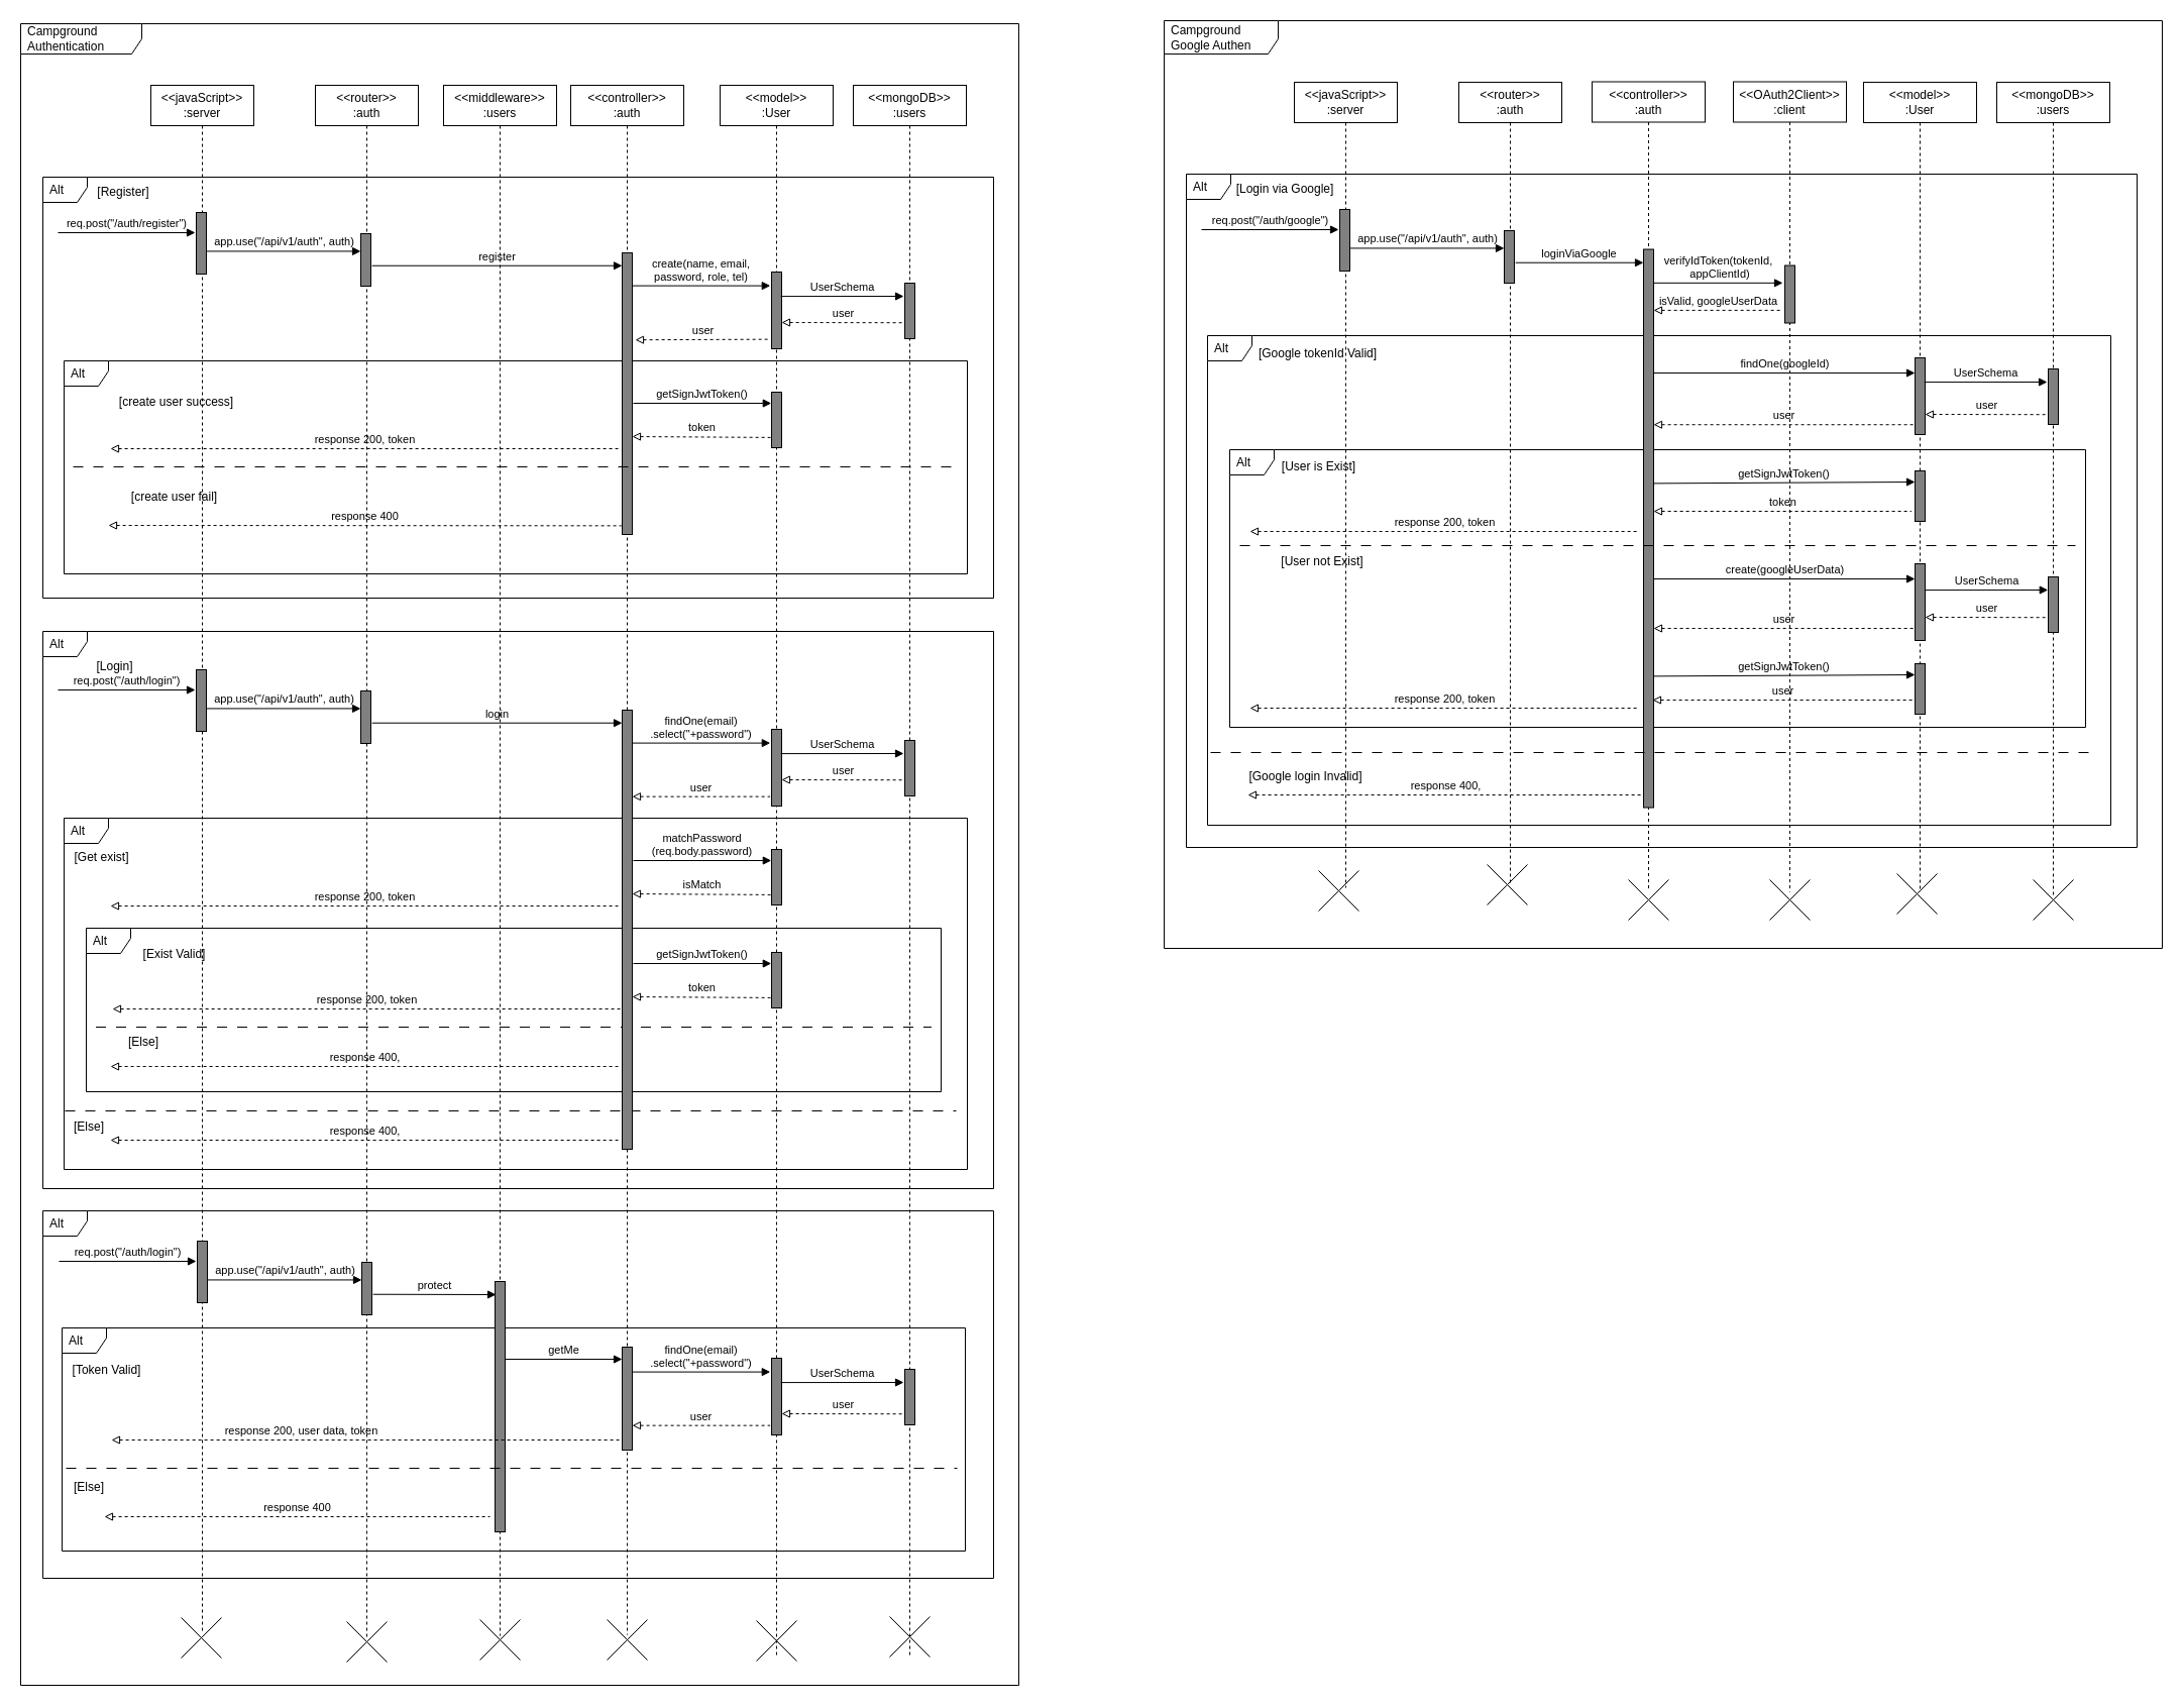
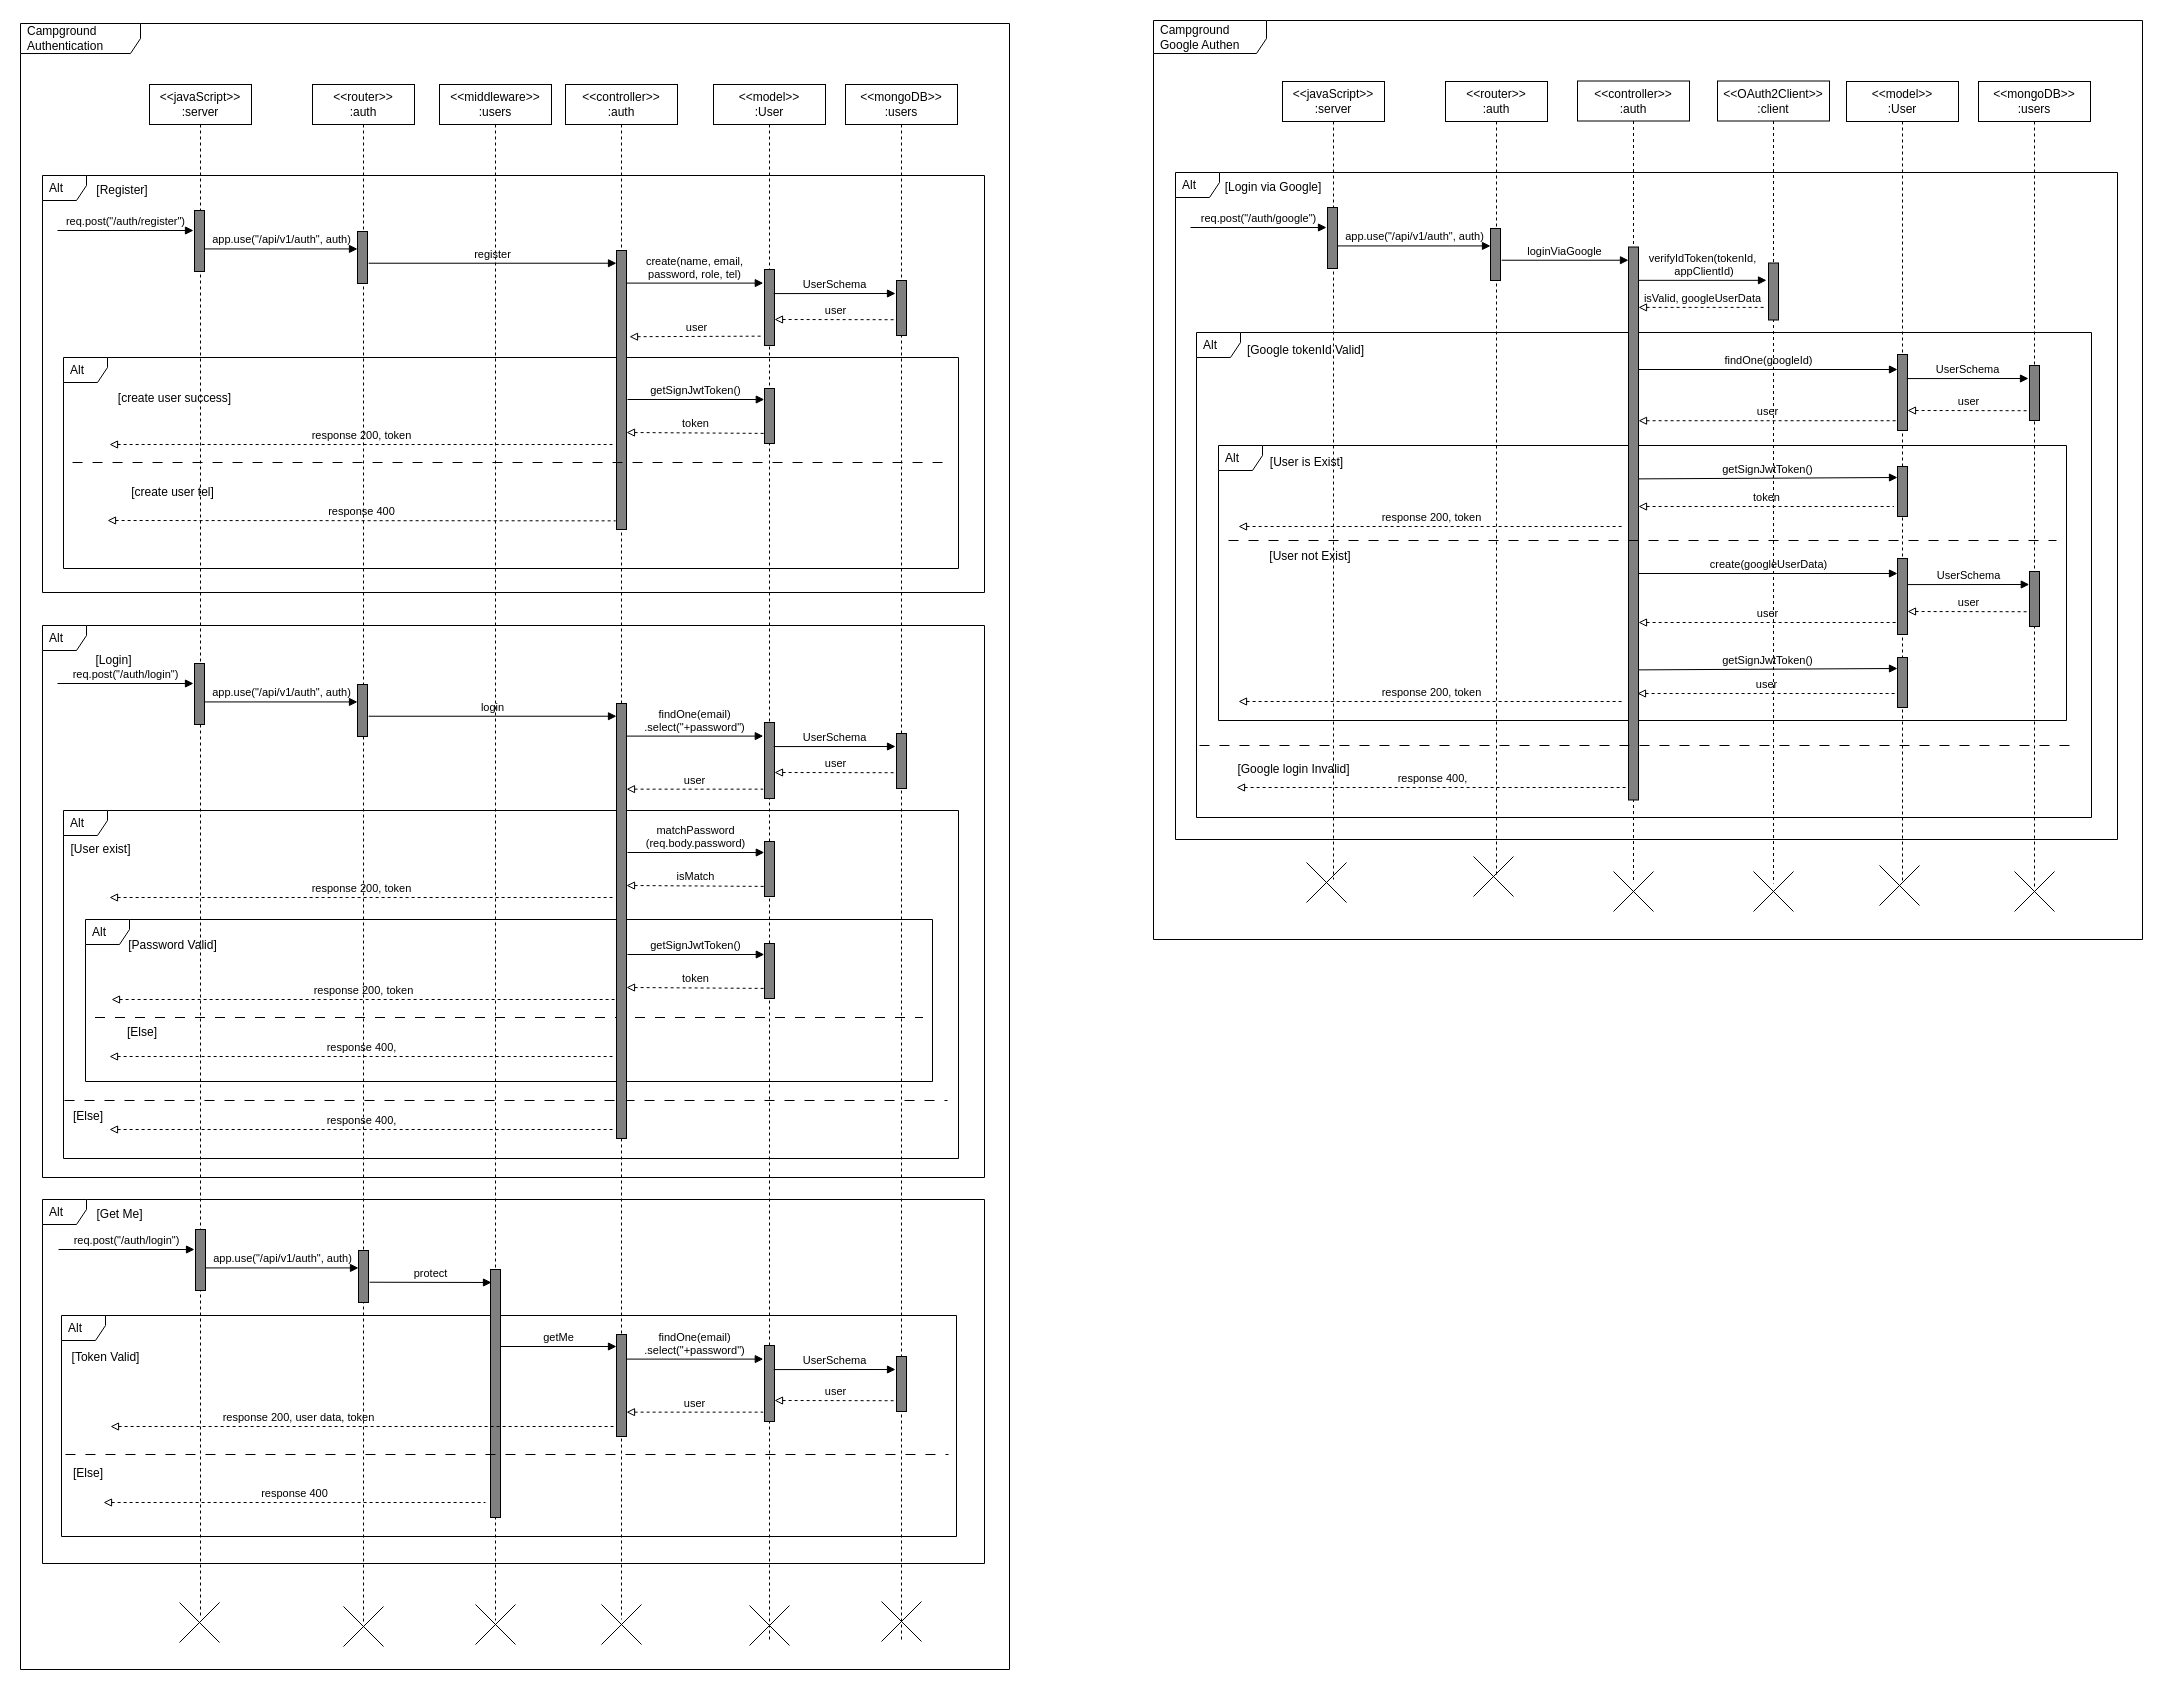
- <mxCell id="57" value="[create user fail]" style="text;html=1;strokeColor=none;fillColor=none;align=center;verticalAlign=middle;whiteSpace=wrap;rounded=0;" vertex="1" parent="1"><mxGeometry x="112" y="477" width="121" height="30" as="geometry" /></mxCell>
+ <mxCell id="57" value="[create user tel]" style="text;html=1;strokeColor=none;fillColor=none;align=center;verticalAlign=middle;whiteSpace=wrap;rounded=0;" vertex="1" parent="1"><mxGeometry x="112" y="477" width="121" height="30" as="geometry" /></mxCell>
- <mxCell id="68" value="[Get exist]" style="text;html=1;strokeColor=none;fillColor=none;align=center;verticalAlign=middle;whiteSpace=wrap;rounded=0;" vertex="1" parent="1"><mxGeometry x="66" y="838" width="69" height="21" as="geometry" /></mxCell>
+ <mxCell id="68" value="[User exist]" style="text;html=1;strokeColor=none;fillColor=none;align=center;verticalAlign=middle;whiteSpace=wrap;rounded=0;" vertex="1" parent="1"><mxGeometry x="66" y="838" width="69" height="21" as="geometry" /></mxCell>
- <mxCell id="69" value="[Exist Valid]" style="text;html=1;strokeColor=none;fillColor=none;align=center;verticalAlign=middle;whiteSpace=wrap;rounded=0;" vertex="1" parent="1"><mxGeometry x="112" y="930" width="121" height="30" as="geometry" /></mxCell>
+ <mxCell id="69" value="[Password Valid]" style="text;html=1;strokeColor=none;fillColor=none;align=center;verticalAlign=middle;whiteSpace=wrap;rounded=0;" vertex="1" parent="1"><mxGeometry x="112" y="930" width="121" height="30" as="geometry" /></mxCell>
+ <mxCell id="95" value="[Get Me]" style="text;html=1;strokeColor=none;fillColor=none;align=center;verticalAlign=middle;whiteSpace=wrap;rounded=0;" vertex="1" parent="1"><mxGeometry x="92" y="1199" width="55" height="30" as="geometry" /></mxCell>
